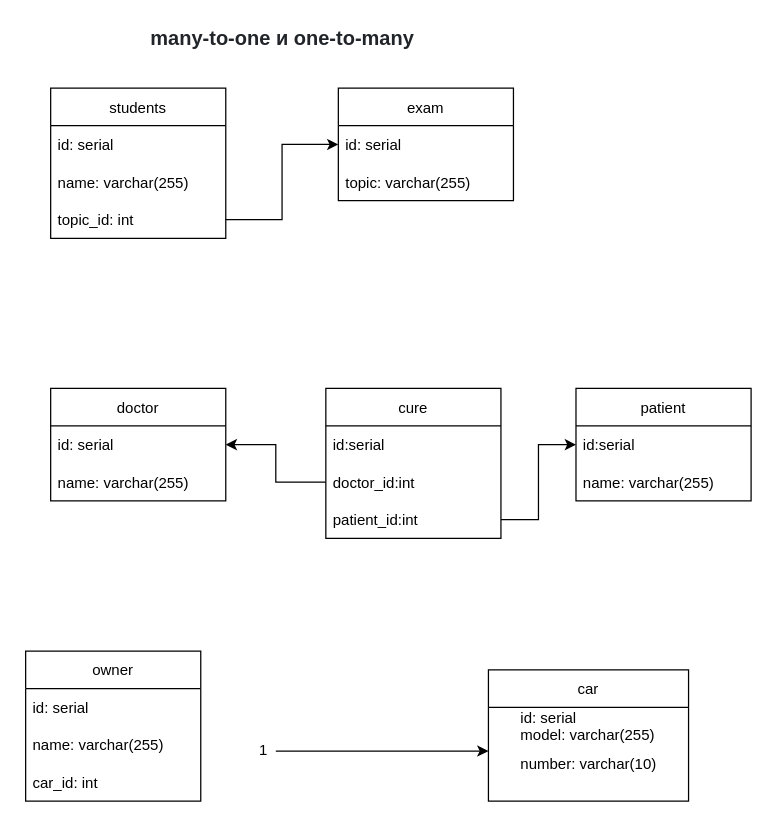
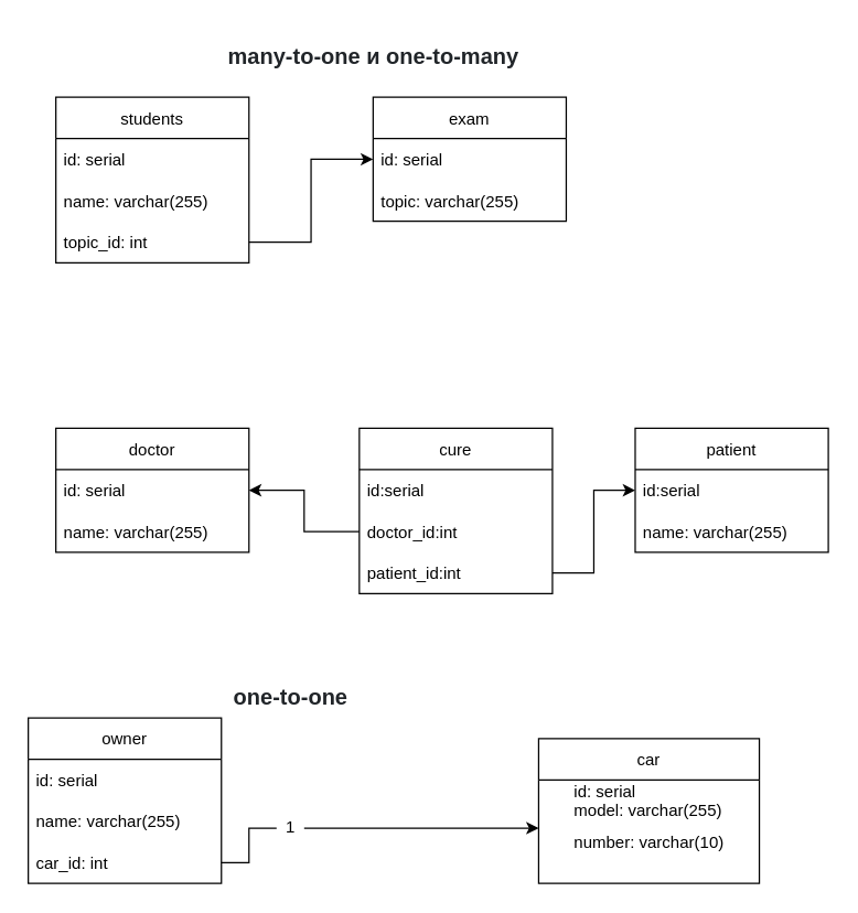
- <mxCell id="27" value="&lt;span style=&quot;box-sizing: border-box ; font-weight: bolder ; color: rgb(33 , 37 , 41) ; font-family: &amp;#34;arial&amp;#34; , &amp;#34;helvetica neue&amp;#34; , sans-serif ; font-size: 16px ; text-align: left ; background-color: rgb(255 , 255 , 255)&quot;&gt;many-to-one и&lt;/span&gt;&lt;span style=&quot;box-sizing: border-box ; font-weight: bolder ; color: rgb(33 , 37 , 41) ; font-family: &amp;#34;arial&amp;#34; , &amp;#34;helvetica neue&amp;#34; , sans-serif ; font-size: 16px ; text-align: left ; background-color: rgb(255 , 255 , 255)&quot;&gt;&amp;nbsp;one-to-many&lt;/span&gt;" style="text;html=1;align=center;verticalAlign=middle;resizable=0;points=[];autosize=1;strokeColor=none;fillColor=none;" vertex="1" parent="1"><mxGeometry x="110" y="20" width="230" height="20" as="geometry" /></mxCell>
+ <mxCell id="27" value="&lt;span style=&quot;box-sizing: border-box ; font-weight: bolder ; color: rgb(33 , 37 , 41) ; font-family: &amp;#34;arial&amp;#34; , &amp;#34;helvetica neue&amp;#34; , sans-serif ; font-size: 16px ; text-align: left ; background-color: rgb(255 , 255 , 255)&quot;&gt;many-to-one и&lt;/span&gt;&lt;span style=&quot;box-sizing: border-box ; font-weight: bolder ; color: rgb(33 , 37 , 41) ; font-family: &amp;#34;arial&amp;#34; , &amp;#34;helvetica neue&amp;#34; , sans-serif ; font-size: 16px ; text-align: left ; background-color: rgb(255 , 255 , 255)&quot;&gt;&amp;nbsp;one-to-many&lt;/span&gt;" style="text;html=1;align=center;verticalAlign=middle;resizable=0;points=[];autosize=1;strokeColor=none;fillColor=none;" vertex="1" parent="1"><mxGeometry x="155" y="30" width="230" height="20" as="geometry" /></mxCell>
+ <mxCell id="28" value="&lt;span style=&quot;box-sizing: border-box ; font-weight: bolder ; color: rgb(33 , 37 , 41) ; font-family: &amp;#34;arial&amp;#34; , &amp;#34;helvetica neue&amp;#34; , sans-serif ; font-size: 16px ; text-align: left ; background-color: rgb(255 , 255 , 255)&quot;&gt;one-to-one&lt;/span&gt;" style="text;html=1;align=center;verticalAlign=middle;resizable=0;points=[];autosize=1;strokeColor=none;fillColor=none;" vertex="1" parent="1"><mxGeometry x="160" y="495" width="100" height="20" as="geometry" /></mxCell>
+ <mxCell id="31" value="" style="edgeStyle=orthogonalEdgeStyle;rounded=0;orthogonalLoop=1;jettySize=auto;html=1;exitX=1;exitY=0.5;exitDx=0;exitDy=0;entryX=0;entryY=0.5;entryDx=0;entryDy=0;endArrow=none;" edge="1" parent="1" source="26" target="30"><mxGeometry relative="1" as="geometry"><mxPoint x="160" y="625" as="sourcePoint" /><mxPoint x="250" y="575" as="targetPoint" /></mxGeometry></mxCell>
